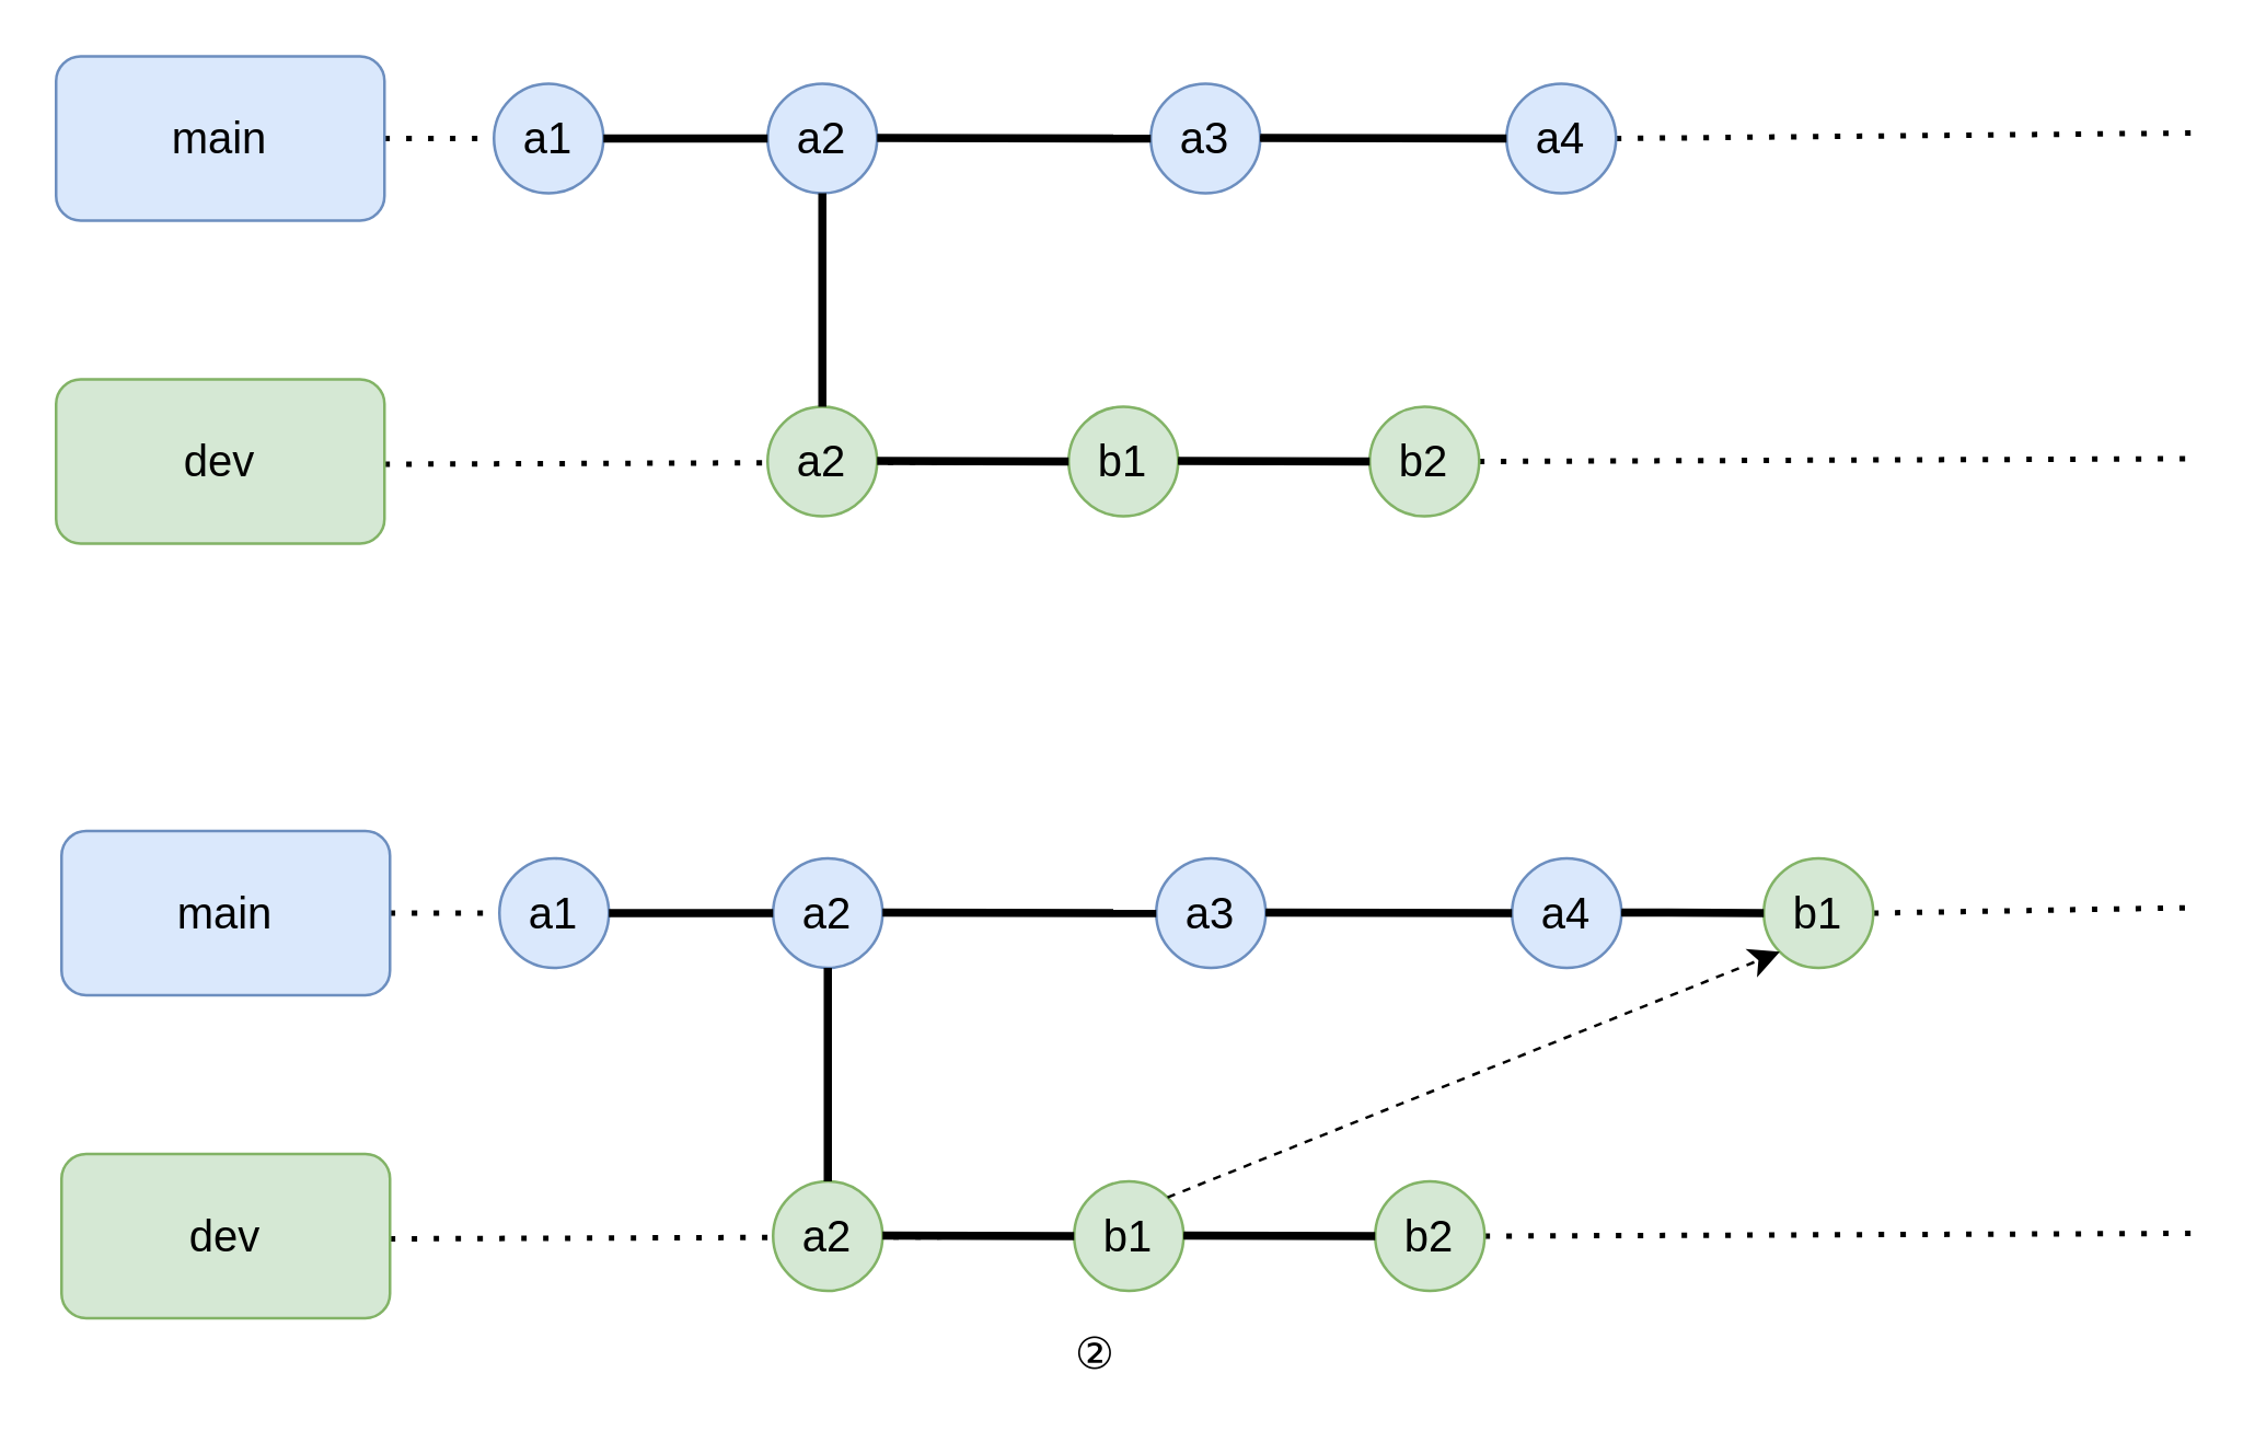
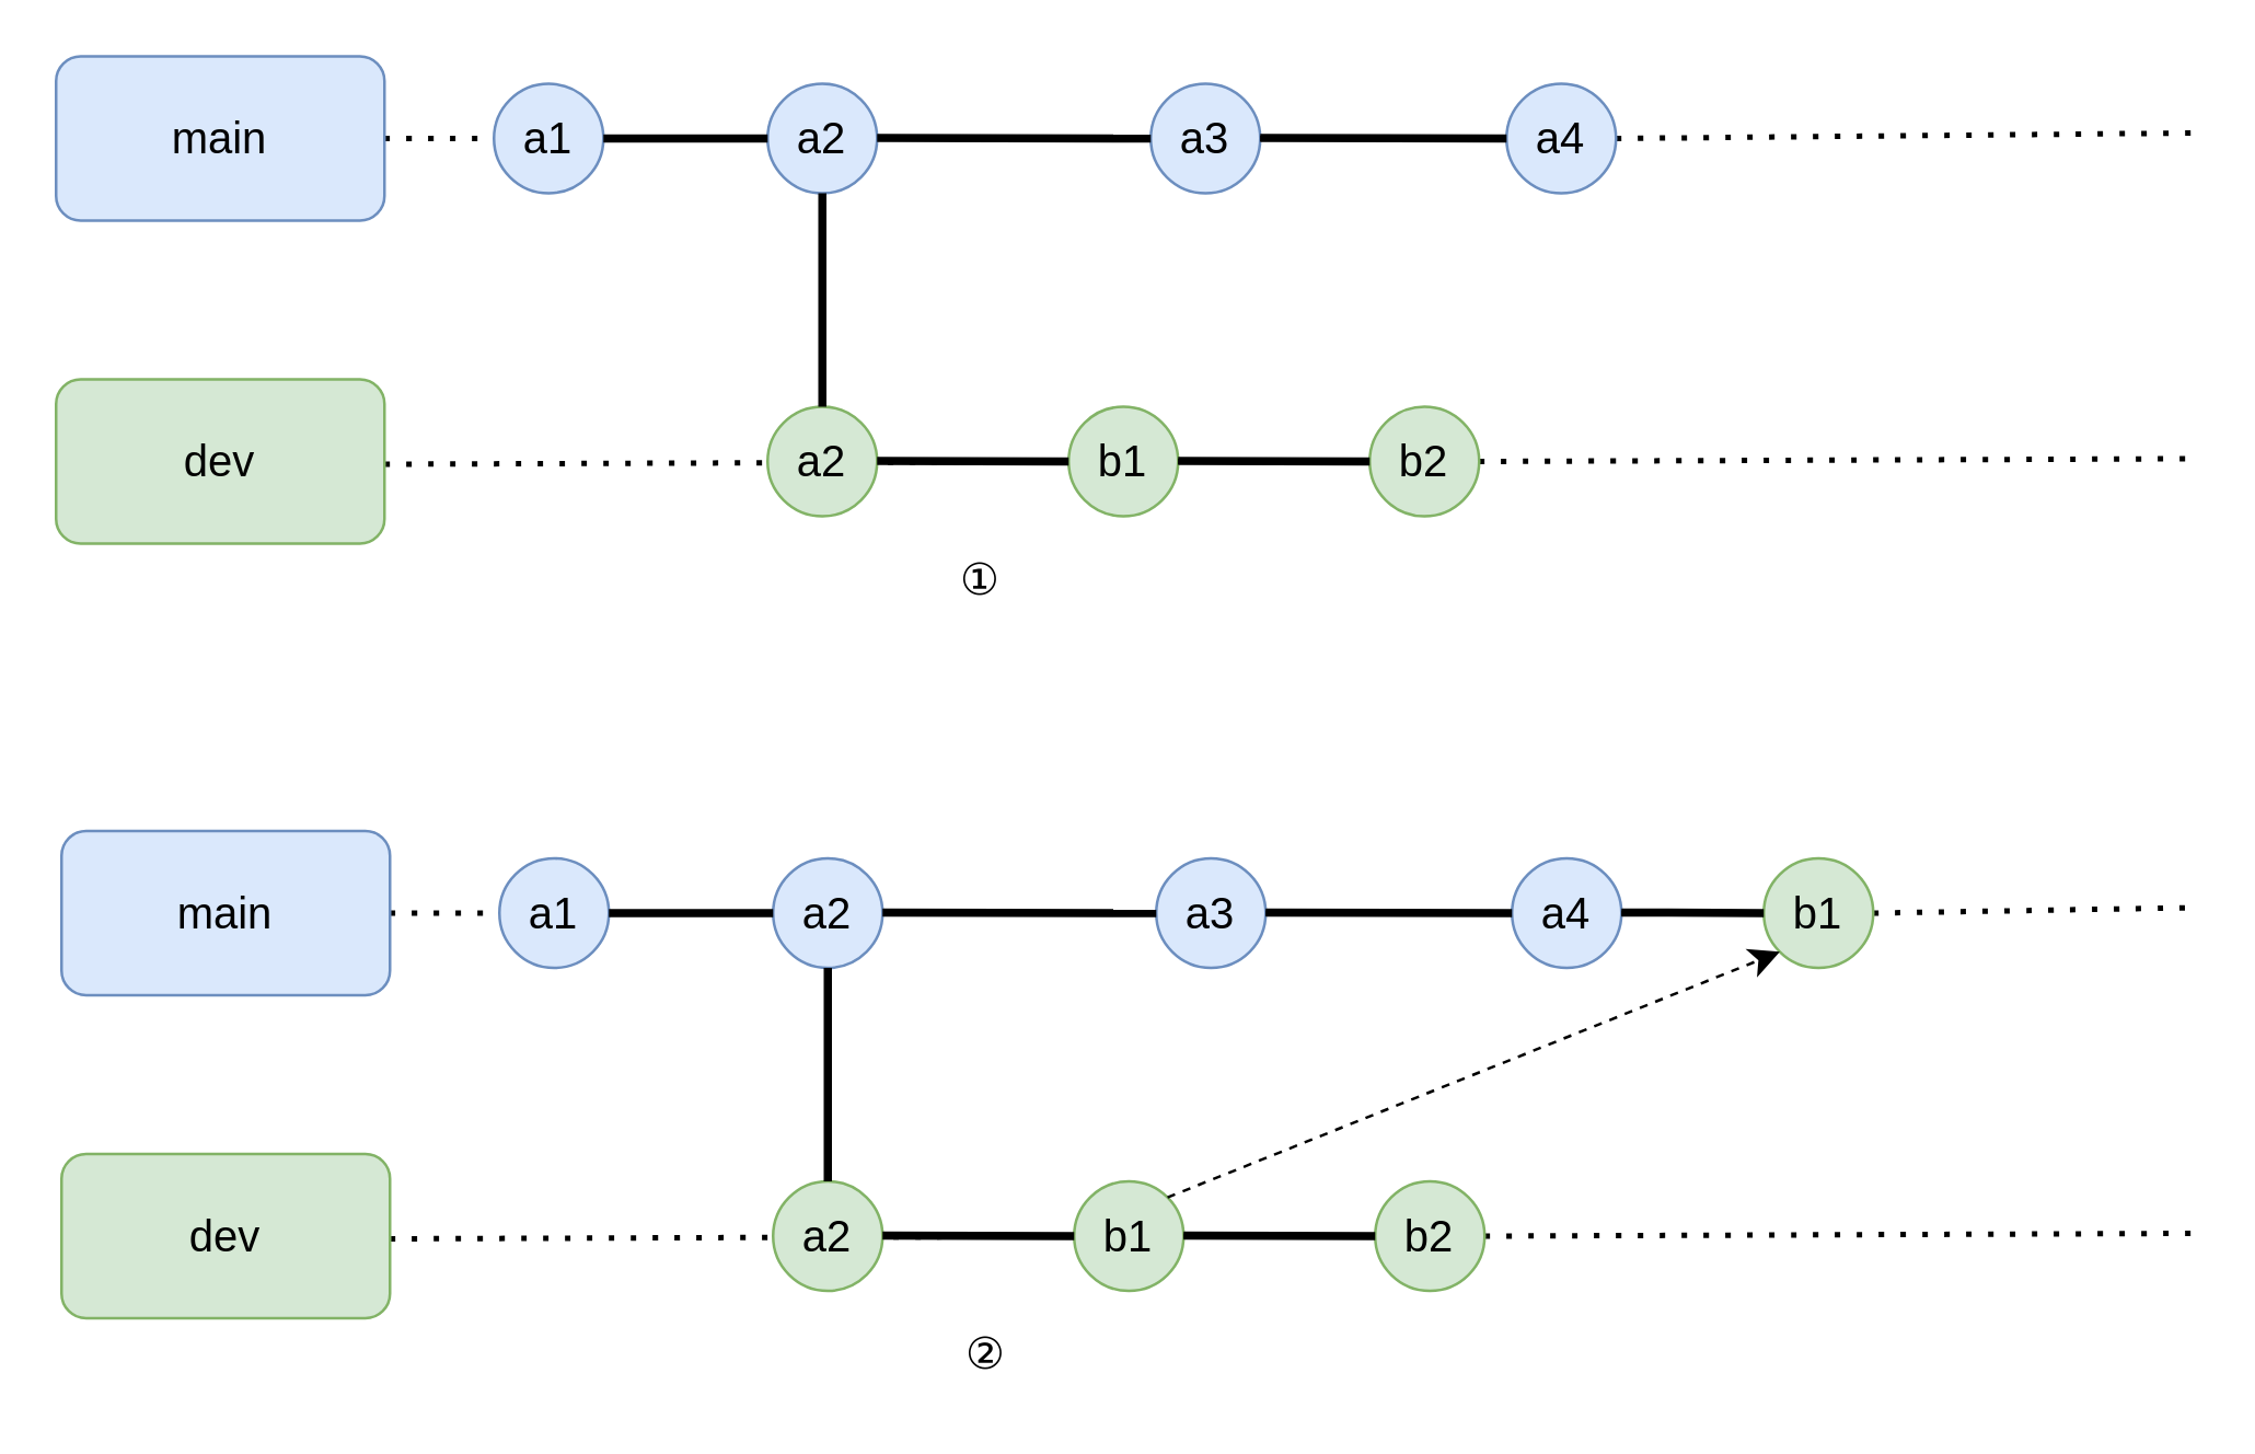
+ <mxCell id="23" value="①" style="text;html=1;strokeColor=none;fillColor=none;align=center;verticalAlign=middle;whiteSpace=wrap;rounded=0;fontSize=16;" vertex="1" parent="1"><mxGeometry x="328" y="196" width="60" height="30" as="geometry" /></mxCell>
- <mxCell id="45" value="②" style="text;html=1;strokeColor=none;fillColor=none;align=center;verticalAlign=middle;whiteSpace=wrap;rounded=0;fontSize=16;" vertex="1" parent="1"><mxGeometry x="370" y="479" width="60" height="30" as="geometry" /></mxCell>
+ <mxCell id="45" value="②" style="text;html=1;strokeColor=none;fillColor=none;align=center;verticalAlign=middle;whiteSpace=wrap;rounded=0;fontSize=16;" vertex="1" parent="1"><mxGeometry x="330" y="479" width="60" height="30" as="geometry" /></mxCell>
